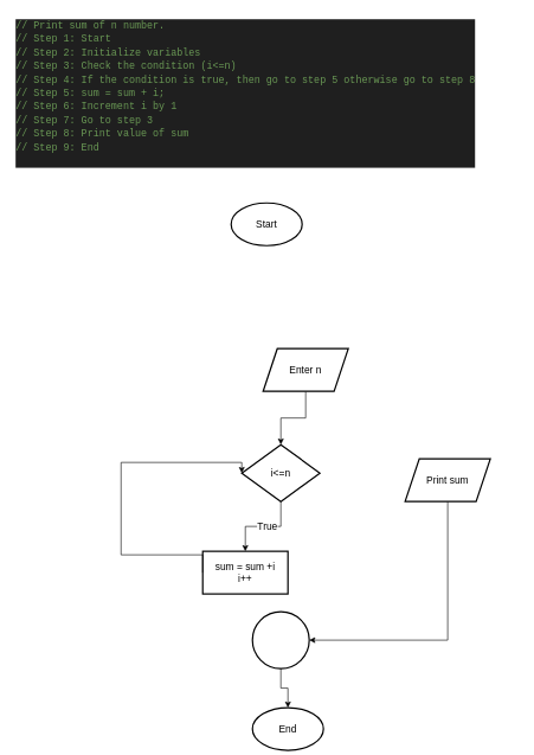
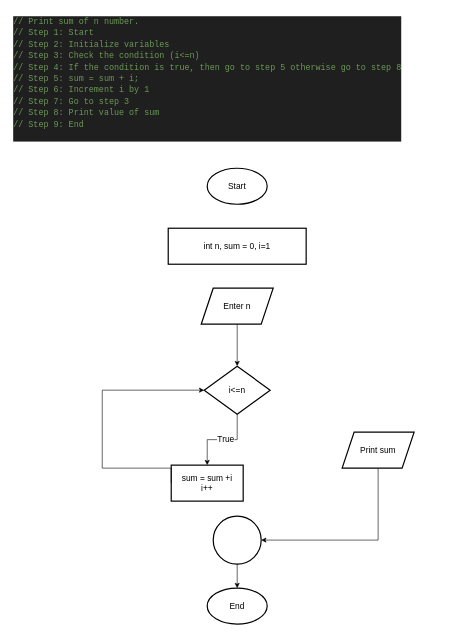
- <mxCell id="3" value="Start" style="strokeWidth=2;html=1;shape=mxgraph.flowchart.start_1;whiteSpace=wrap;fontSize=14;" vertex="1" parent="1"><mxGeometry x="325" y="285" width="100" height="60" as="geometry" /></mxCell>
+ <mxCell id="3" value="Start" style="strokeWidth=2;html=1;shape=mxgraph.flowchart.start_1;whiteSpace=wrap;fontSize=14;" vertex="1" parent="1"><mxGeometry x="345" y="280" width="100" height="60" as="geometry" /></mxCell>
+ <mxCell id="5" value="int n, sum = 0, i=1" style="whiteSpace=wrap;html=1;strokeWidth=2;fontSize=14;" vertex="1" parent="1"><mxGeometry x="280" y="380" width="230" height="60" as="geometry" /></mxCell>
- <mxCell id="7" value="Enter n" style="shape=parallelogram;perimeter=parallelogramPerimeter;whiteSpace=wrap;html=1;fixedSize=1;strokeWidth=2;fontSize=14;" vertex="1" parent="1"><mxGeometry x="370" y="490" width="120" height="60" as="geometry" /></mxCell>
+ <mxCell id="7" value="Enter n" style="shape=parallelogram;perimeter=parallelogramPerimeter;whiteSpace=wrap;html=1;fixedSize=1;strokeWidth=2;fontSize=14;" vertex="1" parent="1"><mxGeometry x="335" y="480" width="120" height="60" as="geometry" /></mxCell>
- <mxCell id="10" value="i&amp;lt;=n" style="rhombus;whiteSpace=wrap;html=1;strokeWidth=2;fontSize=14;" vertex="1" parent="1"><mxGeometry x="340" y="625" width="110" height="80" as="geometry" /></mxCell>
+ <mxCell id="10" value="i&amp;lt;=n" style="rhombus;whiteSpace=wrap;html=1;strokeWidth=2;fontSize=14;" vertex="1" parent="1"><mxGeometry x="340" y="610" width="110" height="80" as="geometry" /></mxCell>
- <mxCell id="13" value="Print sum" style="shape=parallelogram;perimeter=parallelogramPerimeter;whiteSpace=wrap;html=1;fixedSize=1;strokeWidth=2;fontSize=14;" vertex="1" parent="1"><mxGeometry x="570" y="645" width="120" height="60" as="geometry" /></mxCell>
+ <mxCell id="13" value="Print sum" style="shape=parallelogram;perimeter=parallelogramPerimeter;whiteSpace=wrap;html=1;fixedSize=1;strokeWidth=2;fontSize=14;" vertex="1" parent="1"><mxGeometry x="570" y="720" width="120" height="60" as="geometry" /></mxCell>
- <mxCell id="4" value="End" style="strokeWidth=2;html=1;shape=mxgraph.flowchart.start_1;whiteSpace=wrap;fontSize=14;" vertex="1" parent="1"><mxGeometry x="355" y="995" width="100" height="60" as="geometry" /></mxCell>
+ <mxCell id="4" value="End" style="strokeWidth=2;html=1;shape=mxgraph.flowchart.start_1;whiteSpace=wrap;fontSize=14;" vertex="1" parent="1"><mxGeometry x="345" y="980" width="100" height="60" as="geometry" /></mxCell>
